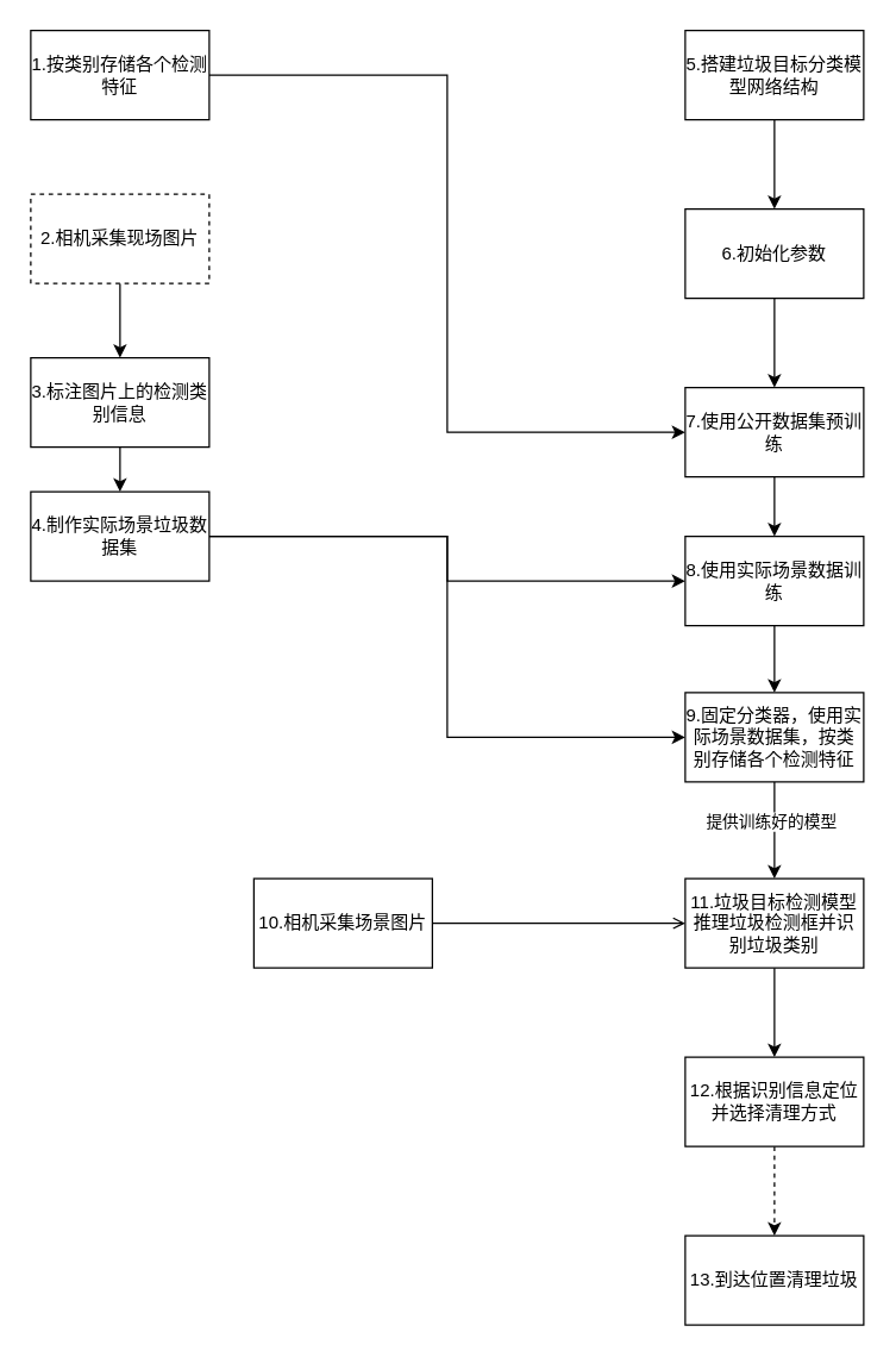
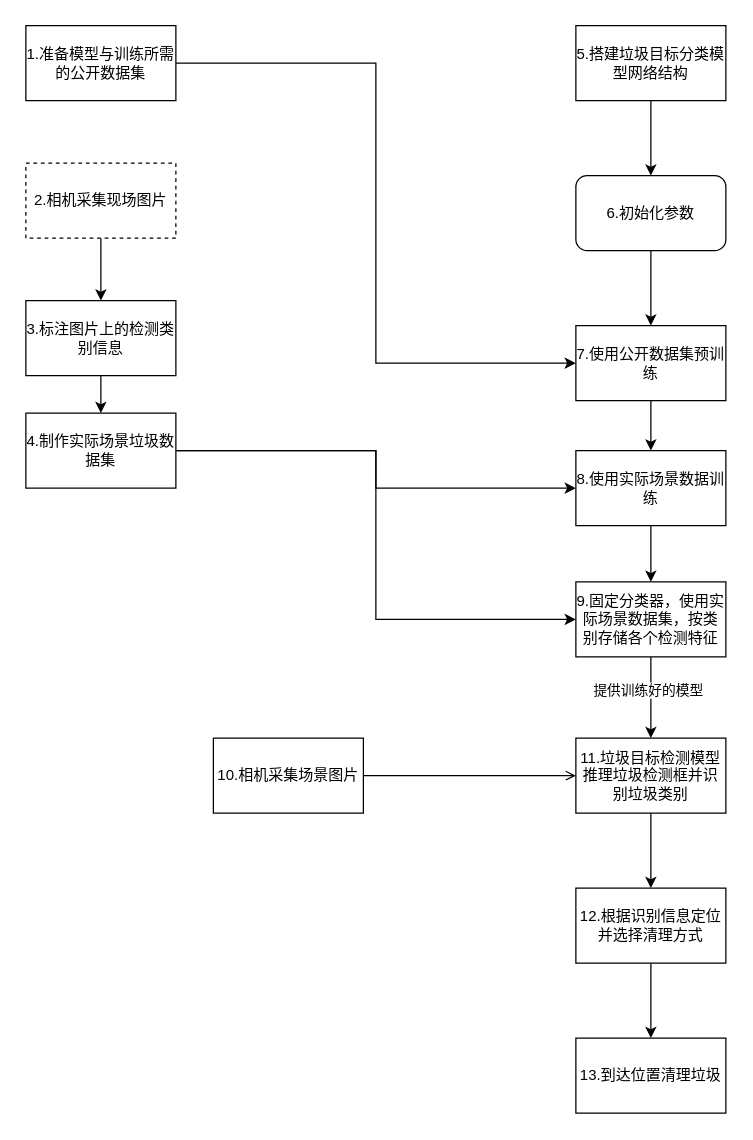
- <mxCell id="3" value="1.按类别存储各个检测特征" style="rounded=0;whiteSpace=wrap;html=1;" vertex="1" parent="1"><mxGeometry x="20" y="20" width="120" height="60" as="geometry" /></mxCell>
+ <mxCell id="3" value="1.准备模型与训练所需的公开数据集" style="rounded=0;whiteSpace=wrap;html=1;" vertex="1" parent="1"><mxGeometry x="20" y="20" width="120" height="60" as="geometry" /></mxCell>
- <mxCell id="14" value="6.初始化参数" style="rounded=0;whiteSpace=wrap;html=1;" vertex="1" parent="1"><mxGeometry x="460" y="140" width="120" height="60" as="geometry" /></mxCell>
+ <mxCell id="14" value="6.初始化参数" style="whiteSpace=wrap;html=1;rounded=1;" vertex="1" parent="1"><mxGeometry x="460" y="140" width="120" height="60" as="geometry" /></mxCell>
- <mxCell id="24" style="edgeStyle=orthogonalEdgeStyle;rounded=0;orthogonalLoop=1;jettySize=auto;html=1;exitX=0.5;exitY=1;exitDx=0;exitDy=0;entryX=0.5;entryY=0;entryDx=0;entryDy=0;dashed=1;" edge="1" parent="1" source="25" target="26"><mxGeometry relative="1" as="geometry" /></mxCell>
+ <mxCell id="24" style="edgeStyle=orthogonalEdgeStyle;rounded=0;orthogonalLoop=1;jettySize=auto;html=1;exitX=0.5;exitY=1;exitDx=0;exitDy=0;entryX=0.5;entryY=0;entryDx=0;entryDy=0;" edge="1" parent="1" source="25" target="26"><mxGeometry relative="1" as="geometry" /></mxCell>
